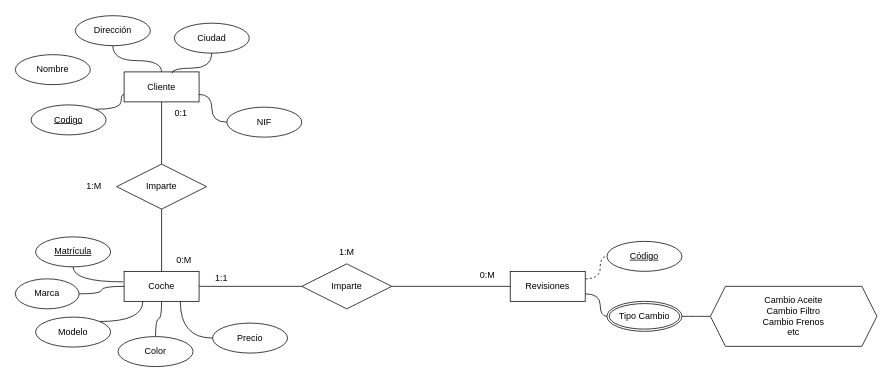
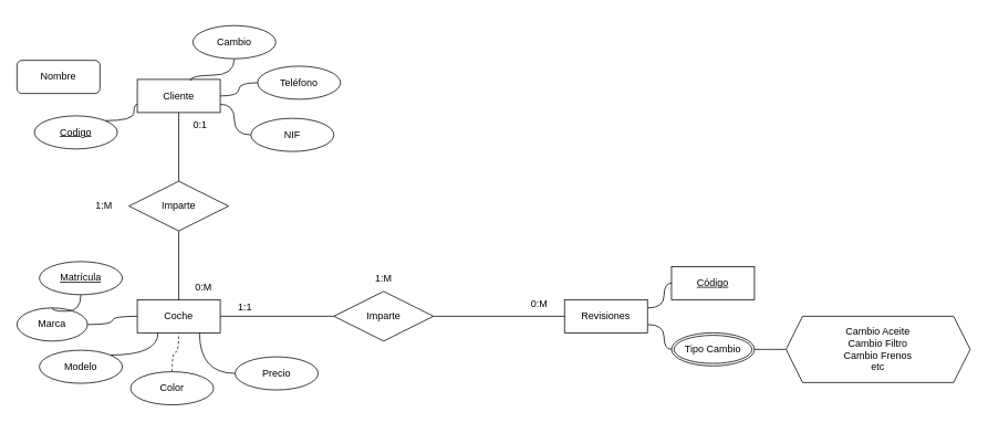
- <mxCell id="24" value="Dirección" style="ellipse;whiteSpace=wrap;html=1;align=center;" vertex="1" parent="1"><mxGeometry x="100" y="20" width="100" height="40" as="geometry" /></mxCell>
- <mxCell id="25" value="Ciudad" style="ellipse;whiteSpace=wrap;html=1;align=center;" vertex="1" parent="1"><mxGeometry x="232" y="30" width="100" height="40" as="geometry" /></mxCell>
+ <mxCell id="25" value="Cambio" style="ellipse;whiteSpace=wrap;html=1;align=center;" vertex="1" parent="1"><mxGeometry x="232" y="30" width="100" height="40" as="geometry" /></mxCell>
- <mxCell id="23" style="edgeStyle=orthogonalEdgeStyle;curved=1;rounded=0;orthogonalLoop=1;jettySize=auto;html=1;exitX=0.5;exitY=1;exitDx=0;exitDy=0;endArrow=none;endFill=0;" edge="1" parent="1" source="24" target="7"><mxGeometry relative="1" as="geometry" /></mxCell>
- <mxCell id="22" value="Nombre" style="ellipse;whiteSpace=wrap;html=1;align=center;" vertex="1" parent="1"><mxGeometry x="20" y="72" width="100" height="40" as="geometry" /></mxCell>
+ <mxCell id="22" value="Nombre" style="whiteSpace=wrap;html=1;align=center;rounded=1;" vertex="1" parent="1"><mxGeometry x="20" y="72" width="100" height="40" as="geometry" /></mxCell>
+ <mxCell id="29" value="Teléfono" style="ellipse;whiteSpace=wrap;html=1;align=center;" vertex="1" parent="1"><mxGeometry x="310" y="79" width="100" height="40" as="geometry" /></mxCell>
+ <mxCell id="28" style="edgeStyle=orthogonalEdgeStyle;curved=1;rounded=0;orthogonalLoop=1;jettySize=auto;html=1;exitX=0;exitY=0.5;exitDx=0;exitDy=0;endArrow=none;endFill=0;" edge="1" parent="1" source="29" target="7"><mxGeometry relative="1" as="geometry" /></mxCell>
- <mxCell id="38" value="Código" style="ellipse;whiteSpace=wrap;html=1;align=center;fontStyle=4;" vertex="1" parent="1"><mxGeometry x="809" y="321" width="100" height="40" as="geometry" /></mxCell>
+ <mxCell id="38" value="Código" style="whiteSpace=wrap;html=1;align=center;fontStyle=4;rounded=0;" vertex="1" parent="1"><mxGeometry x="809" y="321" width="100" height="40" as="geometry" /></mxCell>
- <mxCell id="4" style="edgeStyle=orthogonalEdgeStyle;curved=1;rounded=0;orthogonalLoop=1;jettySize=auto;html=1;exitX=1;exitY=0.25;exitDx=0;exitDy=0;endArrow=none;endFill=0;dashed=1;" edge="1" parent="1" source="6" target="38"><mxGeometry relative="1" as="geometry" /></mxCell>
+ <mxCell id="4" style="edgeStyle=orthogonalEdgeStyle;curved=1;rounded=0;orthogonalLoop=1;jettySize=auto;html=1;exitX=1;exitY=0.25;exitDx=0;exitDy=0;endArrow=none;endFill=0;" edge="1" parent="1" source="6" target="38"><mxGeometry relative="1" as="geometry" /></mxCell>
- <mxCell id="37" style="edgeStyle=orthogonalEdgeStyle;curved=1;rounded=0;orthogonalLoop=1;jettySize=auto;html=1;exitX=0.5;exitY=1;exitDx=0;exitDy=0;entryX=-0.012;entryY=0.33;entryDx=0;entryDy=0;entryPerimeter=0;endArrow=none;endFill=0;" edge="1" parent="1" source="19" target="3"><mxGeometry relative="1" as="geometry" /></mxCell>
+ <mxCell id="37" style="edgeStyle=orthogonalEdgeStyle;curved=1;rounded=0;orthogonalLoop=1;jettySize=auto;html=1;exitX=0.5;exitY=1;exitDx=0;exitDy=0;endArrow=none;endFill=0;" edge="1" parent="1" source="19" target="18"><mxGeometry relative="1" as="geometry" /></mxCell>
- <mxCell id="33" style="edgeStyle=orthogonalEdgeStyle;curved=1;rounded=0;orthogonalLoop=1;jettySize=auto;html=1;exitX=0.5;exitY=0;exitDx=0;exitDy=0;endArrow=none;endFill=0;" edge="1" parent="1" source="34" target="3"><mxGeometry relative="1" as="geometry" /></mxCell>
+ <mxCell id="33" style="edgeStyle=orthogonalEdgeStyle;curved=1;rounded=0;orthogonalLoop=1;jettySize=auto;html=1;exitX=0.5;exitY=0;exitDx=0;exitDy=0;endArrow=none;endFill=0;dashed=1;" edge="1" parent="1" source="34" target="3"><mxGeometry relative="1" as="geometry" /></mxCell>
